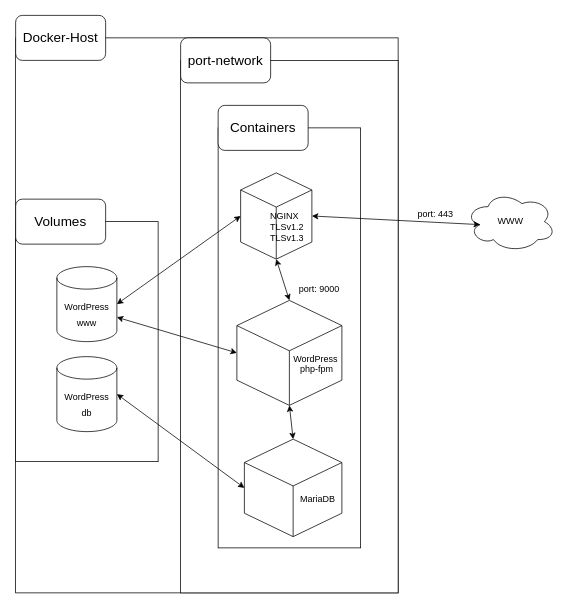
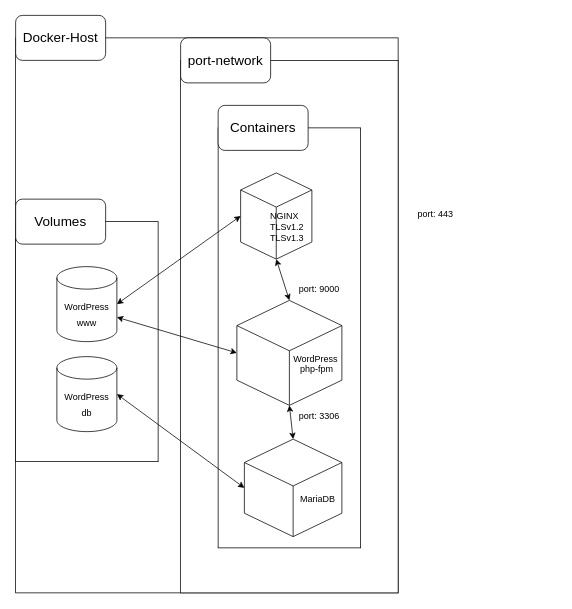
- <mxCell id="22" value="" style="endArrow=classic;startArrow=classic;html=1;rounded=0;exitX=1;exitY=0.5;exitDx=0;exitDy=0;exitPerimeter=0;entryX=0.16;entryY=0.55;entryDx=0;entryDy=0;entryPerimeter=0;" parent="1" source="6" target="21" edge="1"><mxGeometry width="50" height="50" relative="1" as="geometry"><mxPoint x="430" y="500" as="sourcePoint" /><mxPoint x="480" y="450" as="targetPoint" /></mxGeometry></mxCell>
- <mxCell id="21" value="WWW" style="ellipse;shape=cloud;whiteSpace=wrap;html=1;" parent="1" vertex="1"><mxGeometry x="620" y="255" width="120" height="80" as="geometry" /></mxCell>
+ <mxCell id="19" value="port: 3306" style="text;html=1;strokeColor=none;fillColor=none;align=center;verticalAlign=middle;whiteSpace=wrap;rounded=0;" parent="1" vertex="1"><mxGeometry x="395" y="540" width="60" height="30" as="geometry" /></mxCell>
